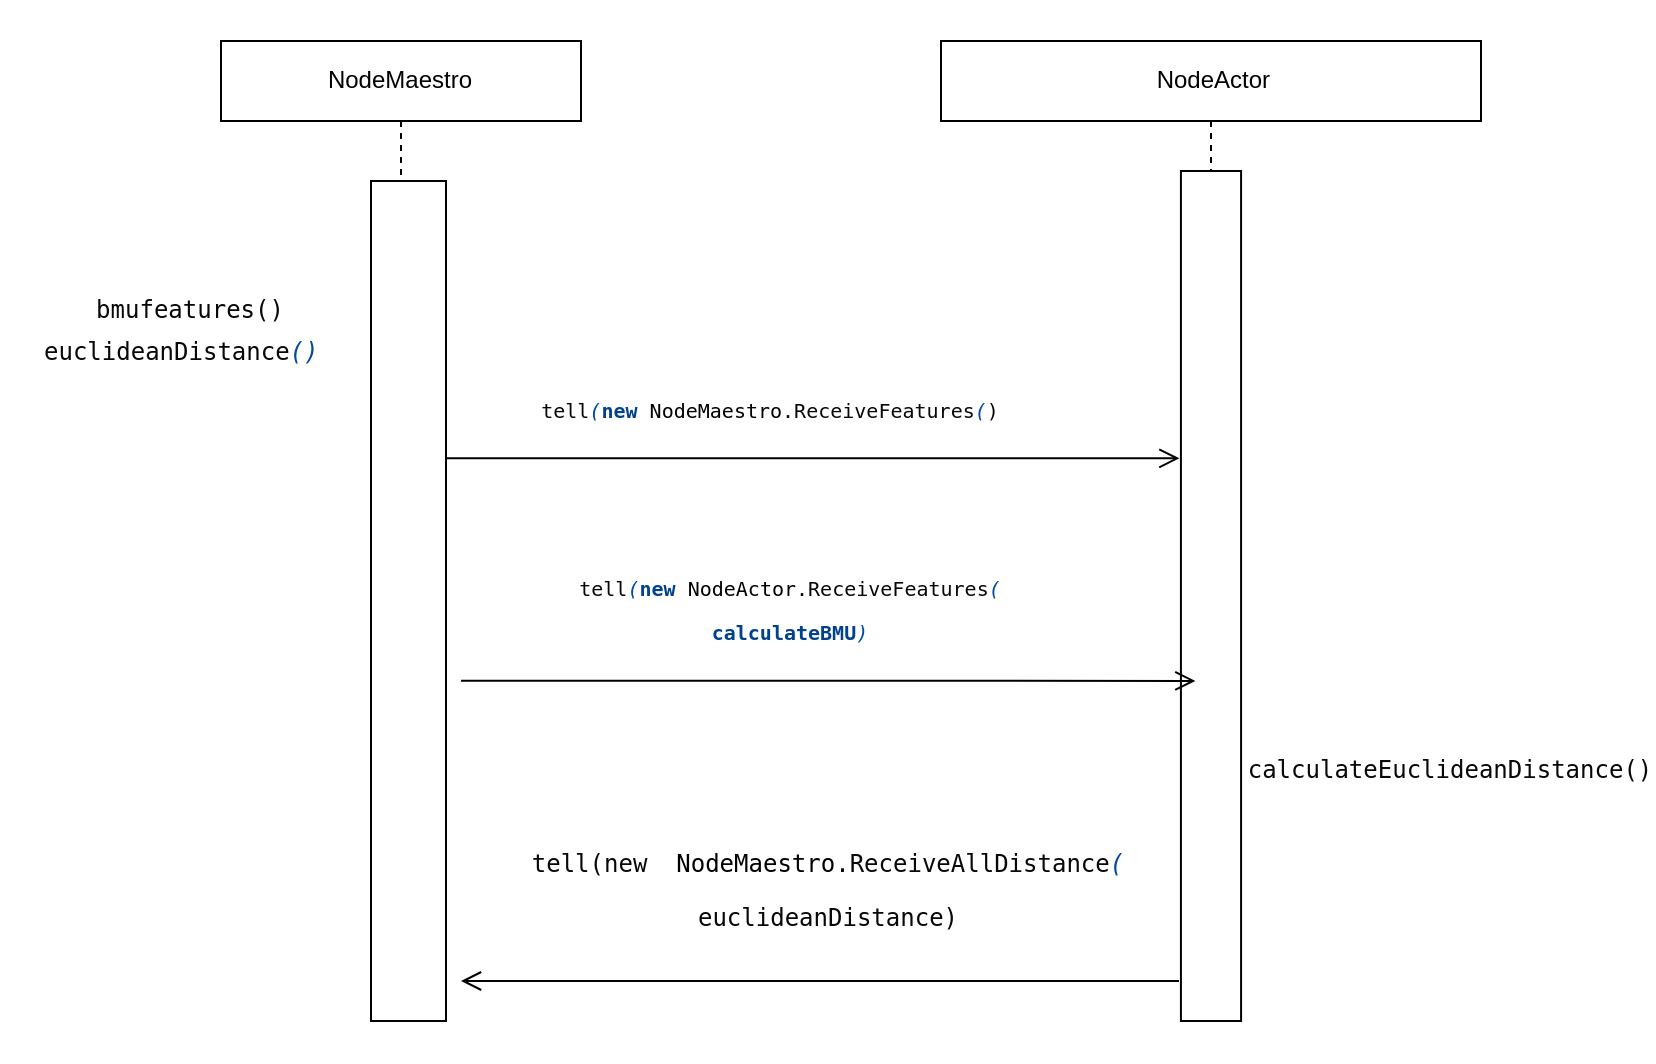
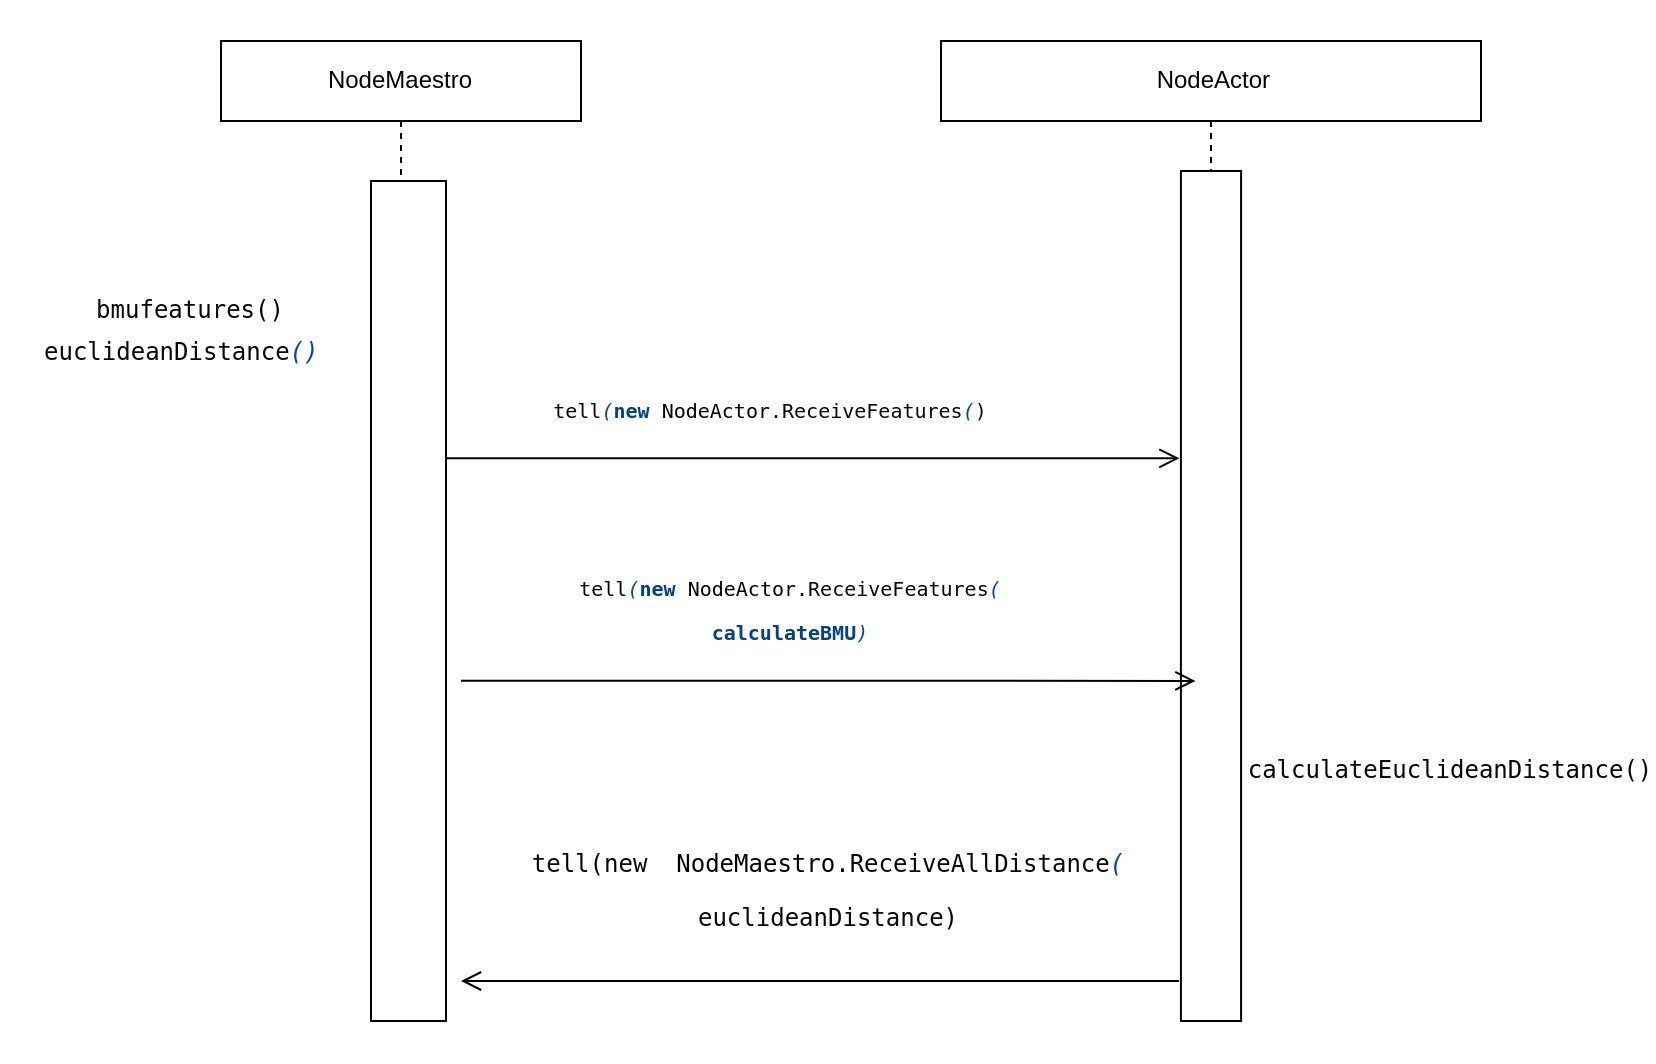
- <mxCell id="11" value="&lt;pre style=&quot;background-color: rgb(255 , 255 , 255) ; color: rgb(8 , 8 , 8) ; font-family: &amp;#34;droid sans mono dotted&amp;#34; , monospace ; font-size: 10px&quot;&gt;tell&lt;span style=&quot;color: #004b9f ; font-style: italic&quot;&gt;(&lt;/span&gt;&lt;span style=&quot;color: #00428c ; font-weight: bold&quot;&gt;new &lt;/span&gt;&lt;span style=&quot;color: #000000&quot;&gt;NodeMaestro&lt;/span&gt;.ReceiveFeatures&lt;span style=&quot;color: #004b9f ; font-style: italic&quot;&gt;(&lt;/span&gt;)&lt;/pre&gt;" style="text;html=1;strokeColor=none;fillColor=none;align=center;verticalAlign=middle;whiteSpace=wrap;rounded=0;" vertex="1" parent="1"><mxGeometry x="100" y="190" width="570" height="30" as="geometry" /></mxCell>
+ <mxCell id="11" value="&lt;pre style=&quot;background-color: rgb(255 , 255 , 255) ; color: rgb(8 , 8 , 8) ; font-family: &amp;#34;droid sans mono dotted&amp;#34; , monospace ; font-size: 10px&quot;&gt;tell&lt;span style=&quot;color: #004b9f ; font-style: italic&quot;&gt;(&lt;/span&gt;&lt;span style=&quot;color: #00428c ; font-weight: bold&quot;&gt;new &lt;/span&gt;&lt;span style=&quot;color: #000000&quot;&gt;NodeActor&lt;/span&gt;.ReceiveFeatures&lt;span style=&quot;color: #004b9f ; font-style: italic&quot;&gt;(&lt;/span&gt;)&lt;/pre&gt;" style="text;html=1;strokeColor=none;fillColor=none;align=center;verticalAlign=middle;whiteSpace=wrap;rounded=0;" vertex="1" parent="1"><mxGeometry x="100" y="190" width="570" height="30" as="geometry" /></mxCell>
